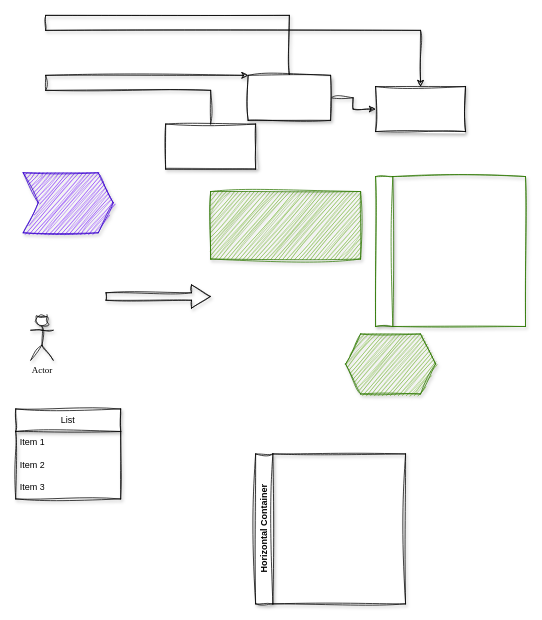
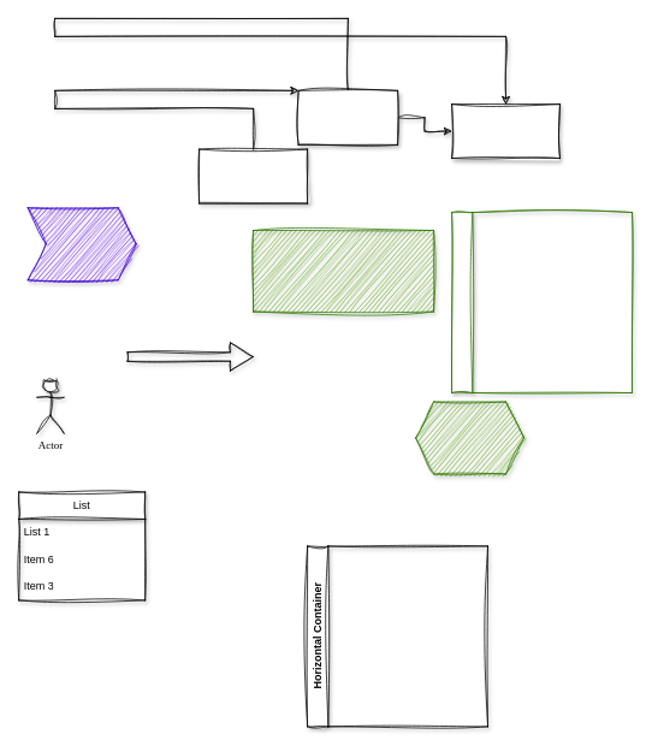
- <mxCell id="14" value="Item 1" style="text;strokeColor=none;fillColor=none;align=left;verticalAlign=middle;spacingLeft=4;spacingRight=4;overflow=hidden;points=[[0,0.5],[1,0.5]];portConstraint=eastwest;rotatable=0;whiteSpace=wrap;html=1;shadow=1;swimlaneLine=1;sketch=1;curveFitting=1;jiggle=2;" parent="13" vertex="1"><mxGeometry y="30" width="140" height="30" as="geometry" /></mxCell>
+ <mxCell id="14" value="List 1" style="text;strokeColor=none;fillColor=none;align=left;verticalAlign=middle;spacingLeft=4;spacingRight=4;overflow=hidden;points=[[0,0.5],[1,0.5]];portConstraint=eastwest;rotatable=0;whiteSpace=wrap;html=1;shadow=1;swimlaneLine=1;sketch=1;curveFitting=1;jiggle=2;" parent="13" vertex="1"><mxGeometry y="30" width="140" height="30" as="geometry" /></mxCell>
- <mxCell id="15" value="Item 2" style="text;strokeColor=none;fillColor=none;align=left;verticalAlign=middle;spacingLeft=4;spacingRight=4;overflow=hidden;points=[[0,0.5],[1,0.5]];portConstraint=eastwest;rotatable=0;whiteSpace=wrap;html=1;shadow=1;swimlaneLine=1;sketch=1;curveFitting=1;jiggle=2;" parent="13" vertex="1"><mxGeometry y="60" width="140" height="30" as="geometry" /></mxCell>
+ <mxCell id="15" value="Item 6" style="text;strokeColor=none;fillColor=none;align=left;verticalAlign=middle;spacingLeft=4;spacingRight=4;overflow=hidden;points=[[0,0.5],[1,0.5]];portConstraint=eastwest;rotatable=0;whiteSpace=wrap;html=1;shadow=1;swimlaneLine=1;sketch=1;curveFitting=1;jiggle=2;" parent="13" vertex="1"><mxGeometry y="60" width="140" height="30" as="geometry" /></mxCell>
